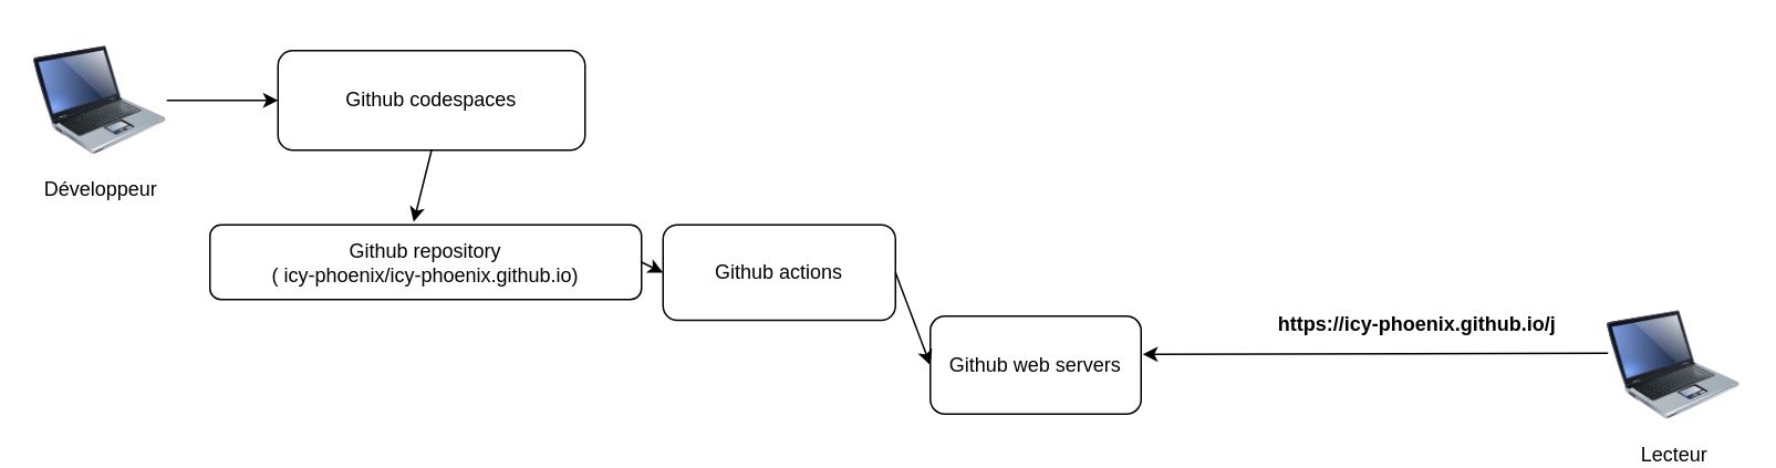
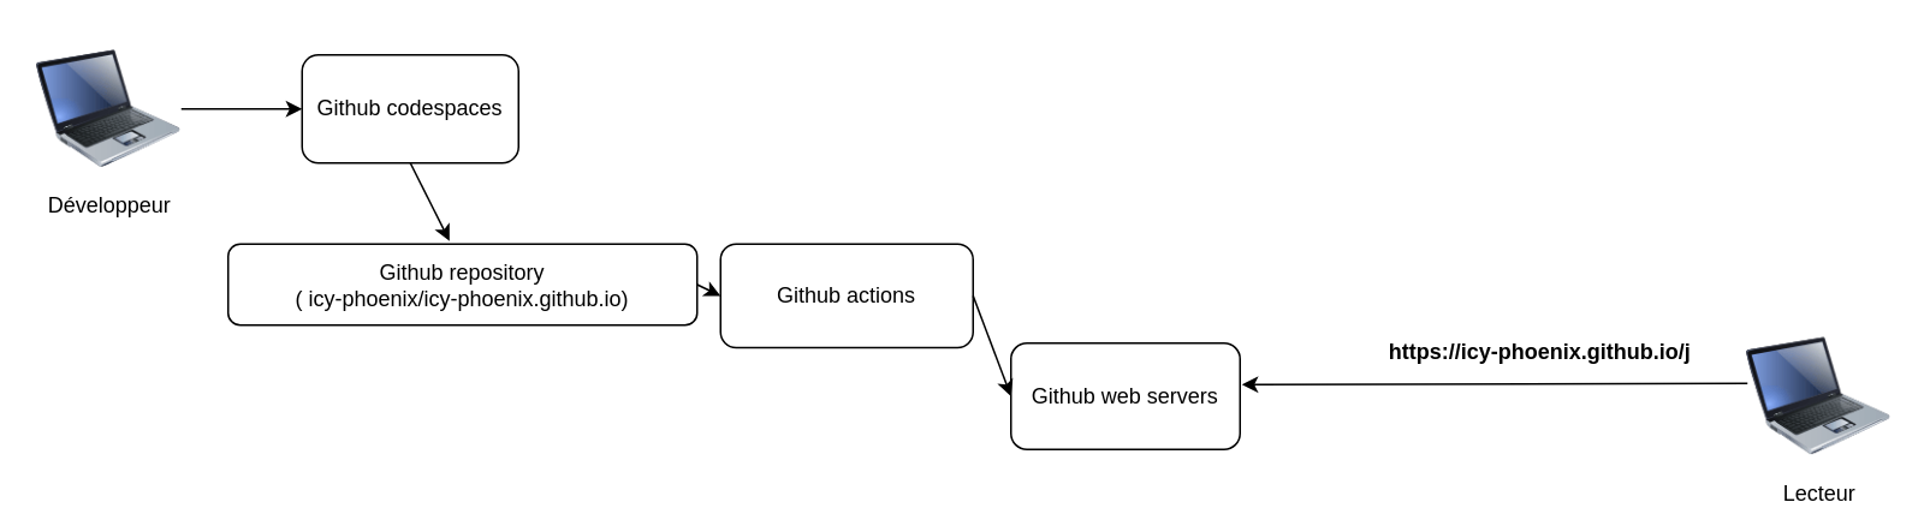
- <mxCell id="2" value="Github codespaces" style="rounded=1;whiteSpace=wrap;html=1;points=[[0,0,0,0,0],[0,0.25,0,0,0],[0,0.5,0,0,0],[0,0.75,0,0,0],[0,1,0,0,0],[0.25,0,0,0,0],[0.25,1,0,0,0],[0.5,0,0,0,0],[0.5,1,0,0,0],[0.75,0,0,0,0],[0.75,1,0,0,0],[1,0,0,0,0],[1,0.25,0,0,0],[1,0.5,0,0,0],[1,0.75,0,0,0],[1,1,0,0,0]];" vertex="1" parent="1"><mxGeometry x="167" y="30" width="185" height="60" as="geometry" /></mxCell>
+ <mxCell id="2" value="Github codespaces" style="rounded=1;whiteSpace=wrap;html=1;points=[[0,0,0,0,0],[0,0.25,0,0,0],[0,0.5,0,0,0],[0,0.75,0,0,0],[0,1,0,0,0],[0.25,0,0,0,0],[0.25,1,0,0,0],[0.5,0,0,0,0],[0.5,1,0,0,0],[0.75,0,0,0,0],[0.75,1,0,0,0],[1,0,0,0,0],[1,0.25,0,0,0],[1,0.5,0,0,0],[1,0.75,0,0,0],[1,1,0,0,0]];" vertex="1" parent="1"><mxGeometry x="167" y="30" width="120" height="60" as="geometry" /></mxCell>
